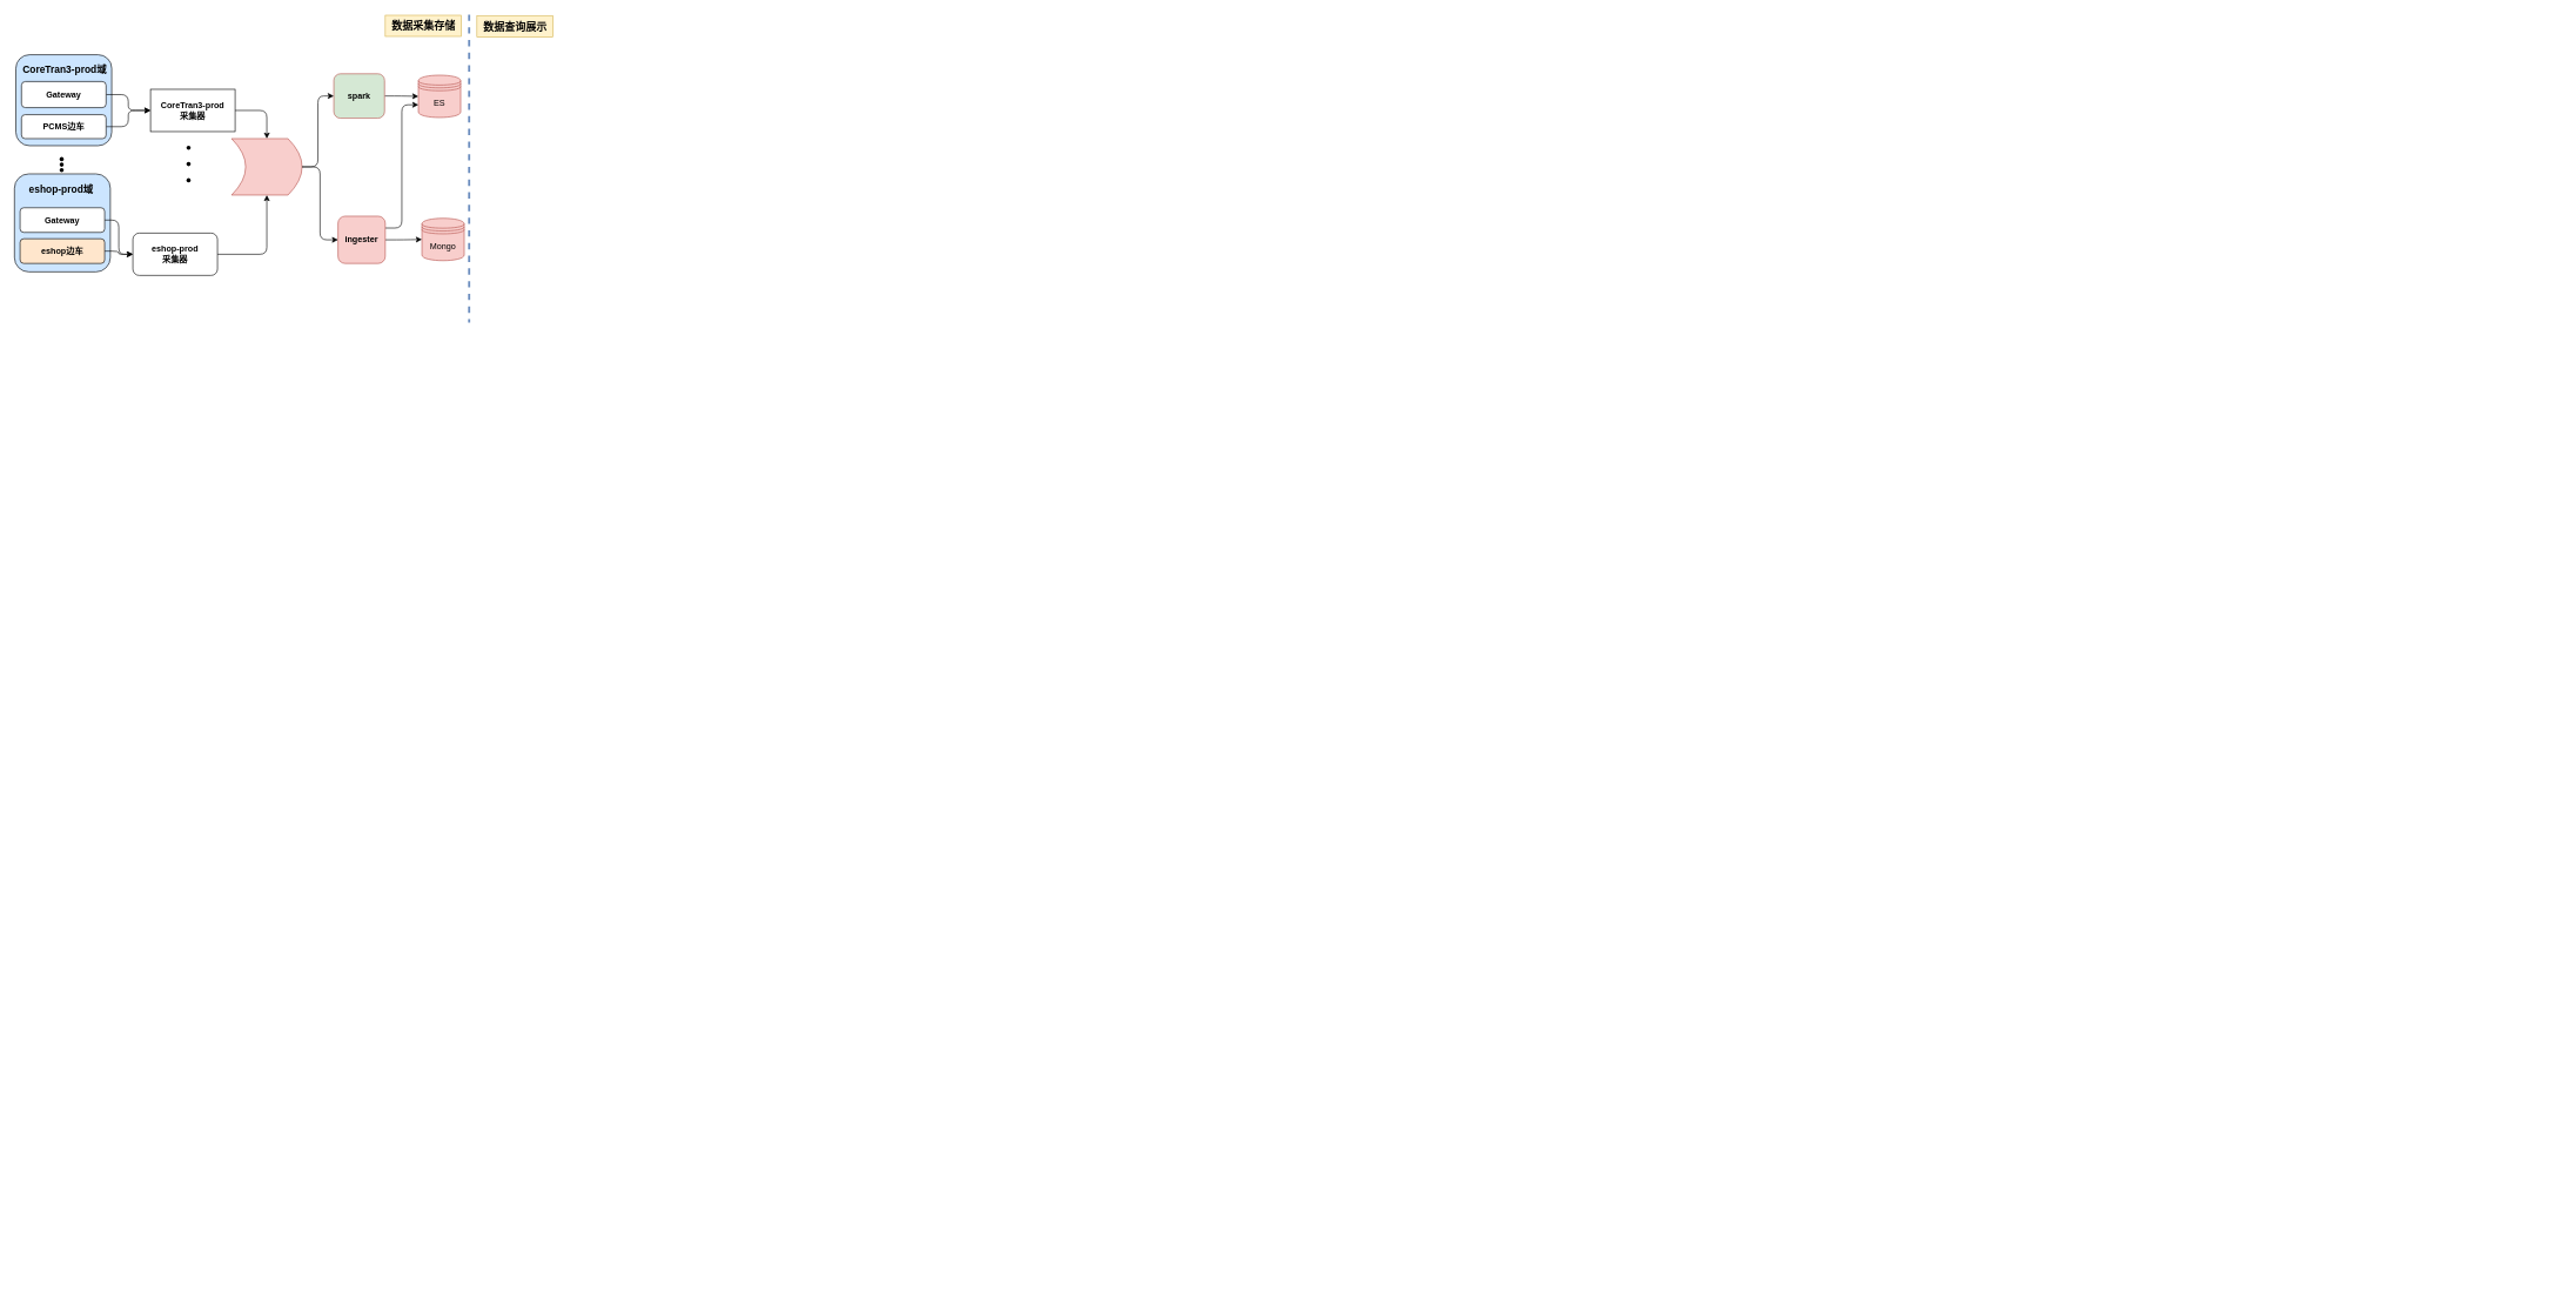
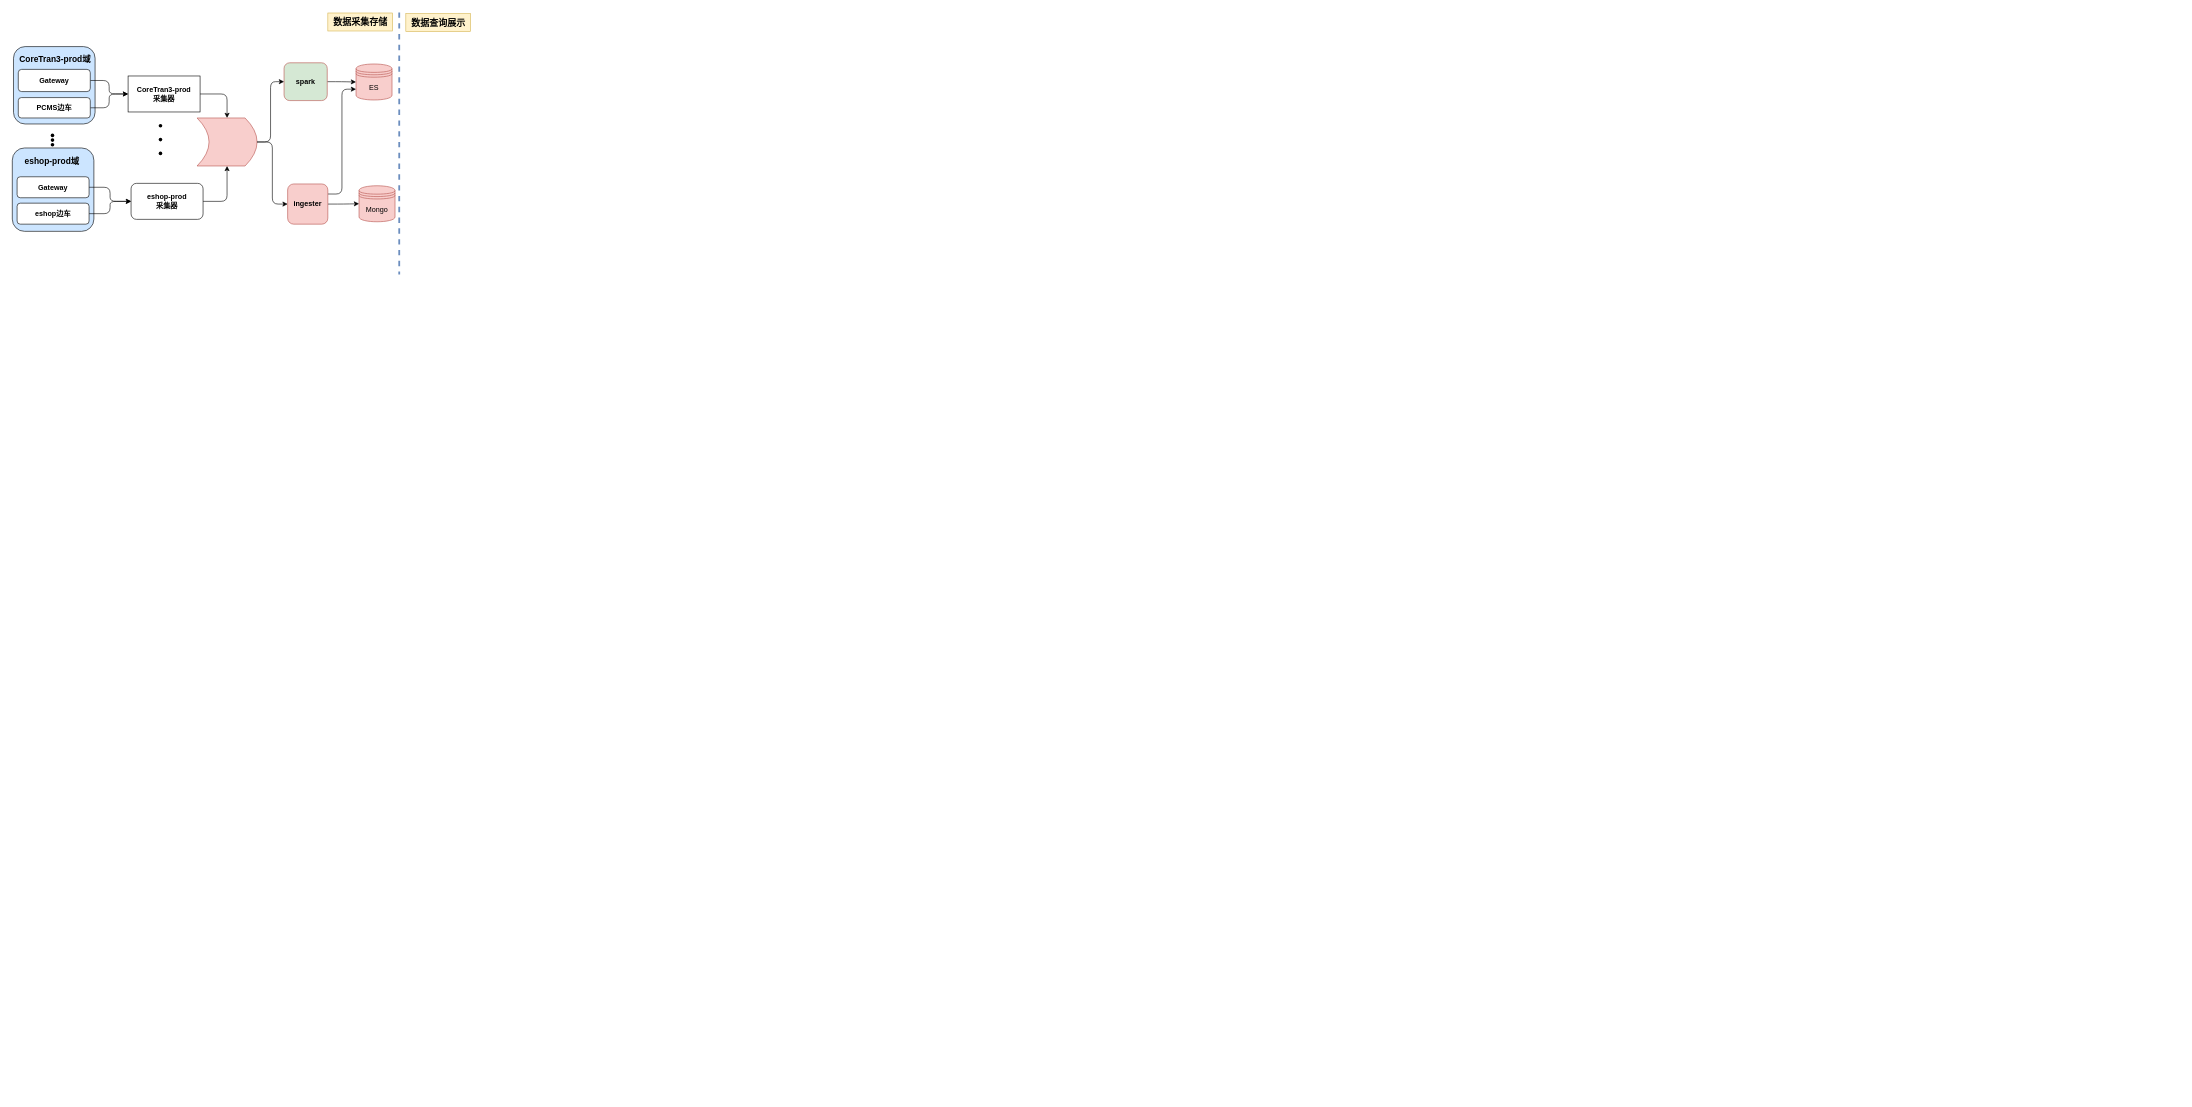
- <mxCell id="11" value="&lt;b&gt;eshop边车&lt;/b&gt;" style="rounded=1;whiteSpace=wrap;html=1;fillColor=#ffe6cc;" parent="1" vertex="1"><mxGeometry x="28" y="338" width="120" height="35" as="geometry" /></mxCell>
+ <mxCell id="11" value="&lt;b&gt;eshop边车&lt;/b&gt;" style="rounded=1;whiteSpace=wrap;html=1;" parent="1" vertex="1"><mxGeometry x="28" y="338" width="120" height="35" as="geometry" /></mxCell>
- <mxCell id="17" value="&lt;b&gt;eshop-prod&lt;/b&gt;&lt;div&gt;&lt;b&gt;采集器&lt;/b&gt;&lt;/div&gt;" style="rounded=1;whiteSpace=wrap;html=1;" parent="1" vertex="1"><mxGeometry x="188" y="330" width="120" height="60" as="geometry" /></mxCell>
+ <mxCell id="17" value="&lt;b&gt;eshop-prod&lt;/b&gt;&lt;div&gt;&lt;b&gt;采集器&lt;/b&gt;&lt;/div&gt;" style="rounded=1;whiteSpace=wrap;html=1;" parent="1" vertex="1"><mxGeometry x="218" y="305" width="120" height="60" as="geometry" /></mxCell>
